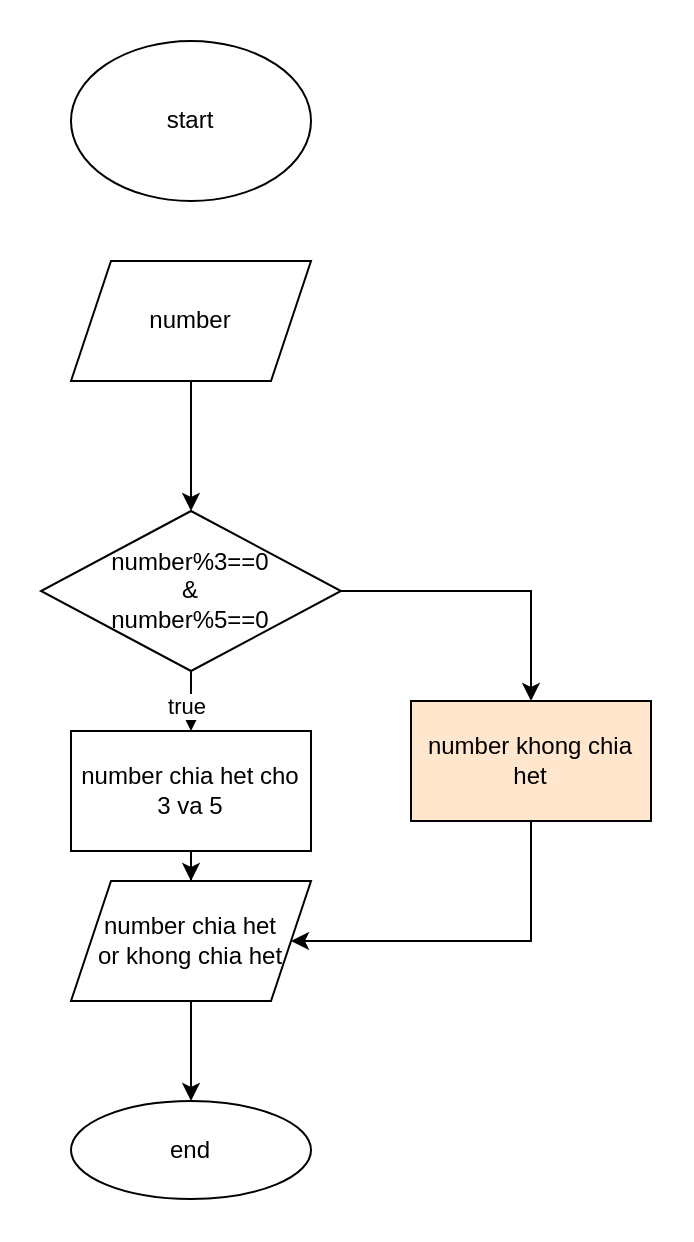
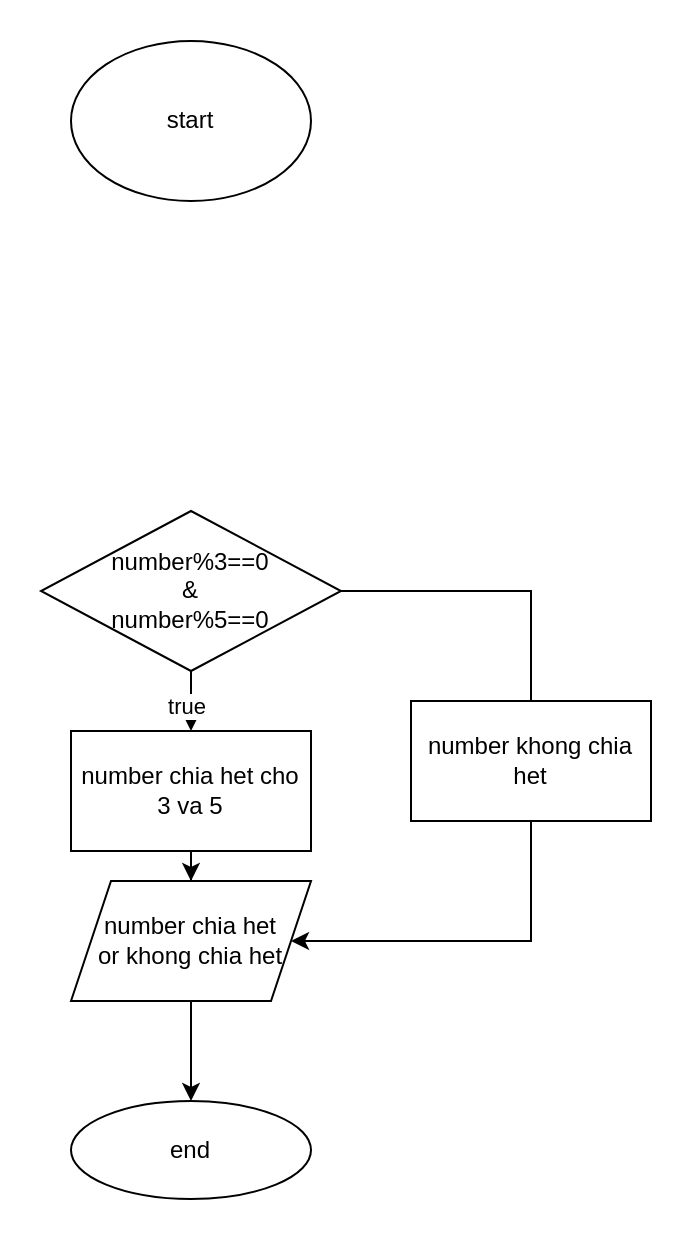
- <mxCell id="4" value="number" style="shape=parallelogram;perimeter=parallelogramPerimeter;whiteSpace=wrap;html=1;fixedSize=1;" vertex="1" parent="1"><mxGeometry x="35" y="130" width="120" height="60" as="geometry" /></mxCell>
- <mxCell id="3" value="" style="edgeStyle=orthogonalEdgeStyle;rounded=0;orthogonalLoop=1;jettySize=auto;html=1;" edge="1" parent="1" source="4" target="8"><mxGeometry relative="1" as="geometry" /></mxCell>
- <mxCell id="7" value="" style="edgeStyle=orthogonalEdgeStyle;rounded=0;orthogonalLoop=1;jettySize=auto;html=1;" edge="1" parent="1" source="8" target="14"><mxGeometry relative="1" as="geometry"><mxPoint x="285" y="270" as="targetPoint" /></mxGeometry></mxCell>
+ <mxCell id="7" value="" style="edgeStyle=orthogonalEdgeStyle;rounded=0;orthogonalLoop=1;jettySize=auto;html=1;endArrow=none;" edge="1" parent="1" source="8" target="14"><mxGeometry relative="1" as="geometry"><mxPoint x="285" y="270" as="targetPoint" /></mxGeometry></mxCell>
- <mxCell id="14" value="number khong chia het" style="rounded=0;whiteSpace=wrap;html=1;fillColor=#ffe6cc;" vertex="1" parent="1"><mxGeometry x="205" y="350" width="120" height="60" as="geometry" /></mxCell>
+ <mxCell id="14" value="number khong chia het" style="rounded=0;whiteSpace=wrap;html=1;" vertex="1" parent="1"><mxGeometry x="205" y="350" width="120" height="60" as="geometry" /></mxCell>
